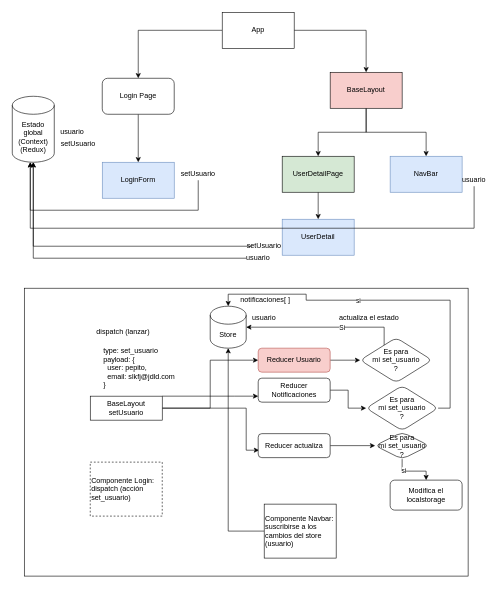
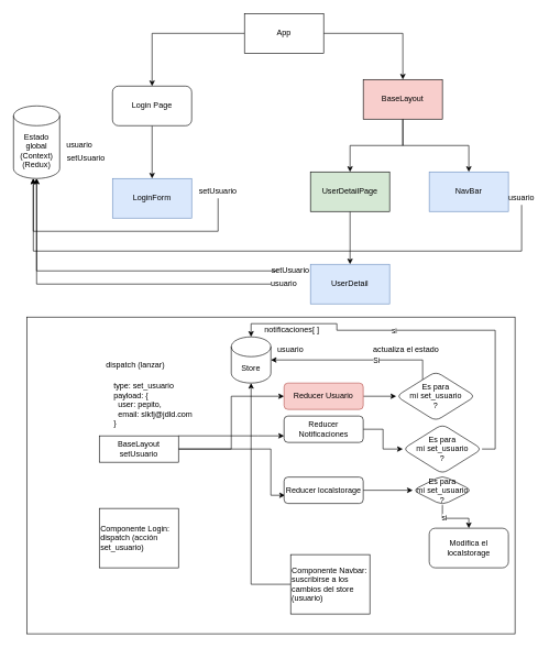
- <mxCell id="14" value="UserDetail" style="whiteSpace=wrap;html=1;rounded=0;fillColor=#dae8fc;strokeColor=#6c8ebf;" vertex="1" parent="1"><mxGeometry x="470" y="365" width="120" height="60" as="geometry" /></mxCell>
+ <mxCell id="14" value="UserDetail" style="whiteSpace=wrap;html=1;rounded=0;fillColor=#dae8fc;strokeColor=#6c8ebf;" vertex="1" parent="1"><mxGeometry x="470" y="400" width="120" height="60" as="geometry" /></mxCell>
- <mxCell id="39" value="Reducer actualiza" style="rounded=1;whiteSpace=wrap;html=1;" vertex="1" parent="1"><mxGeometry x="430" y="722.5" width="120" height="40" as="geometry" /></mxCell>
+ <mxCell id="39" value="Reducer localstorage" style="rounded=1;whiteSpace=wrap;html=1;" vertex="1" parent="1"><mxGeometry x="430" y="722.5" width="120" height="40" as="geometry" /></mxCell>
- <mxCell id="44" value="Componente Login:&lt;br&gt;dispatch (acción set_usuario)" style="rounded=0;whiteSpace=wrap;html=1;align=left;dashed=1;" vertex="1" parent="1"><mxGeometry x="150" y="770" width="120" height="90" as="geometry" /></mxCell>
+ <mxCell id="44" value="Componente Login:&lt;br&gt;dispatch (acción set_usuario)" style="rounded=0;whiteSpace=wrap;html=1;align=left;" vertex="1" parent="1"><mxGeometry x="150" y="770" width="120" height="90" as="geometry" /></mxCell>
- <mxCell id="55" value="Modifica el localstorage" style="whiteSpace=wrap;html=1;rounded=1;" vertex="1" parent="1"><mxGeometry x="650" y="800" width="120" height="50" as="geometry" /></mxCell>
+ <mxCell id="55" value="Modifica el localstorage" style="whiteSpace=wrap;html=1;rounded=1;" vertex="1" parent="1"><mxGeometry x="650" y="800" width="120" height="60" as="geometry" /></mxCell>
